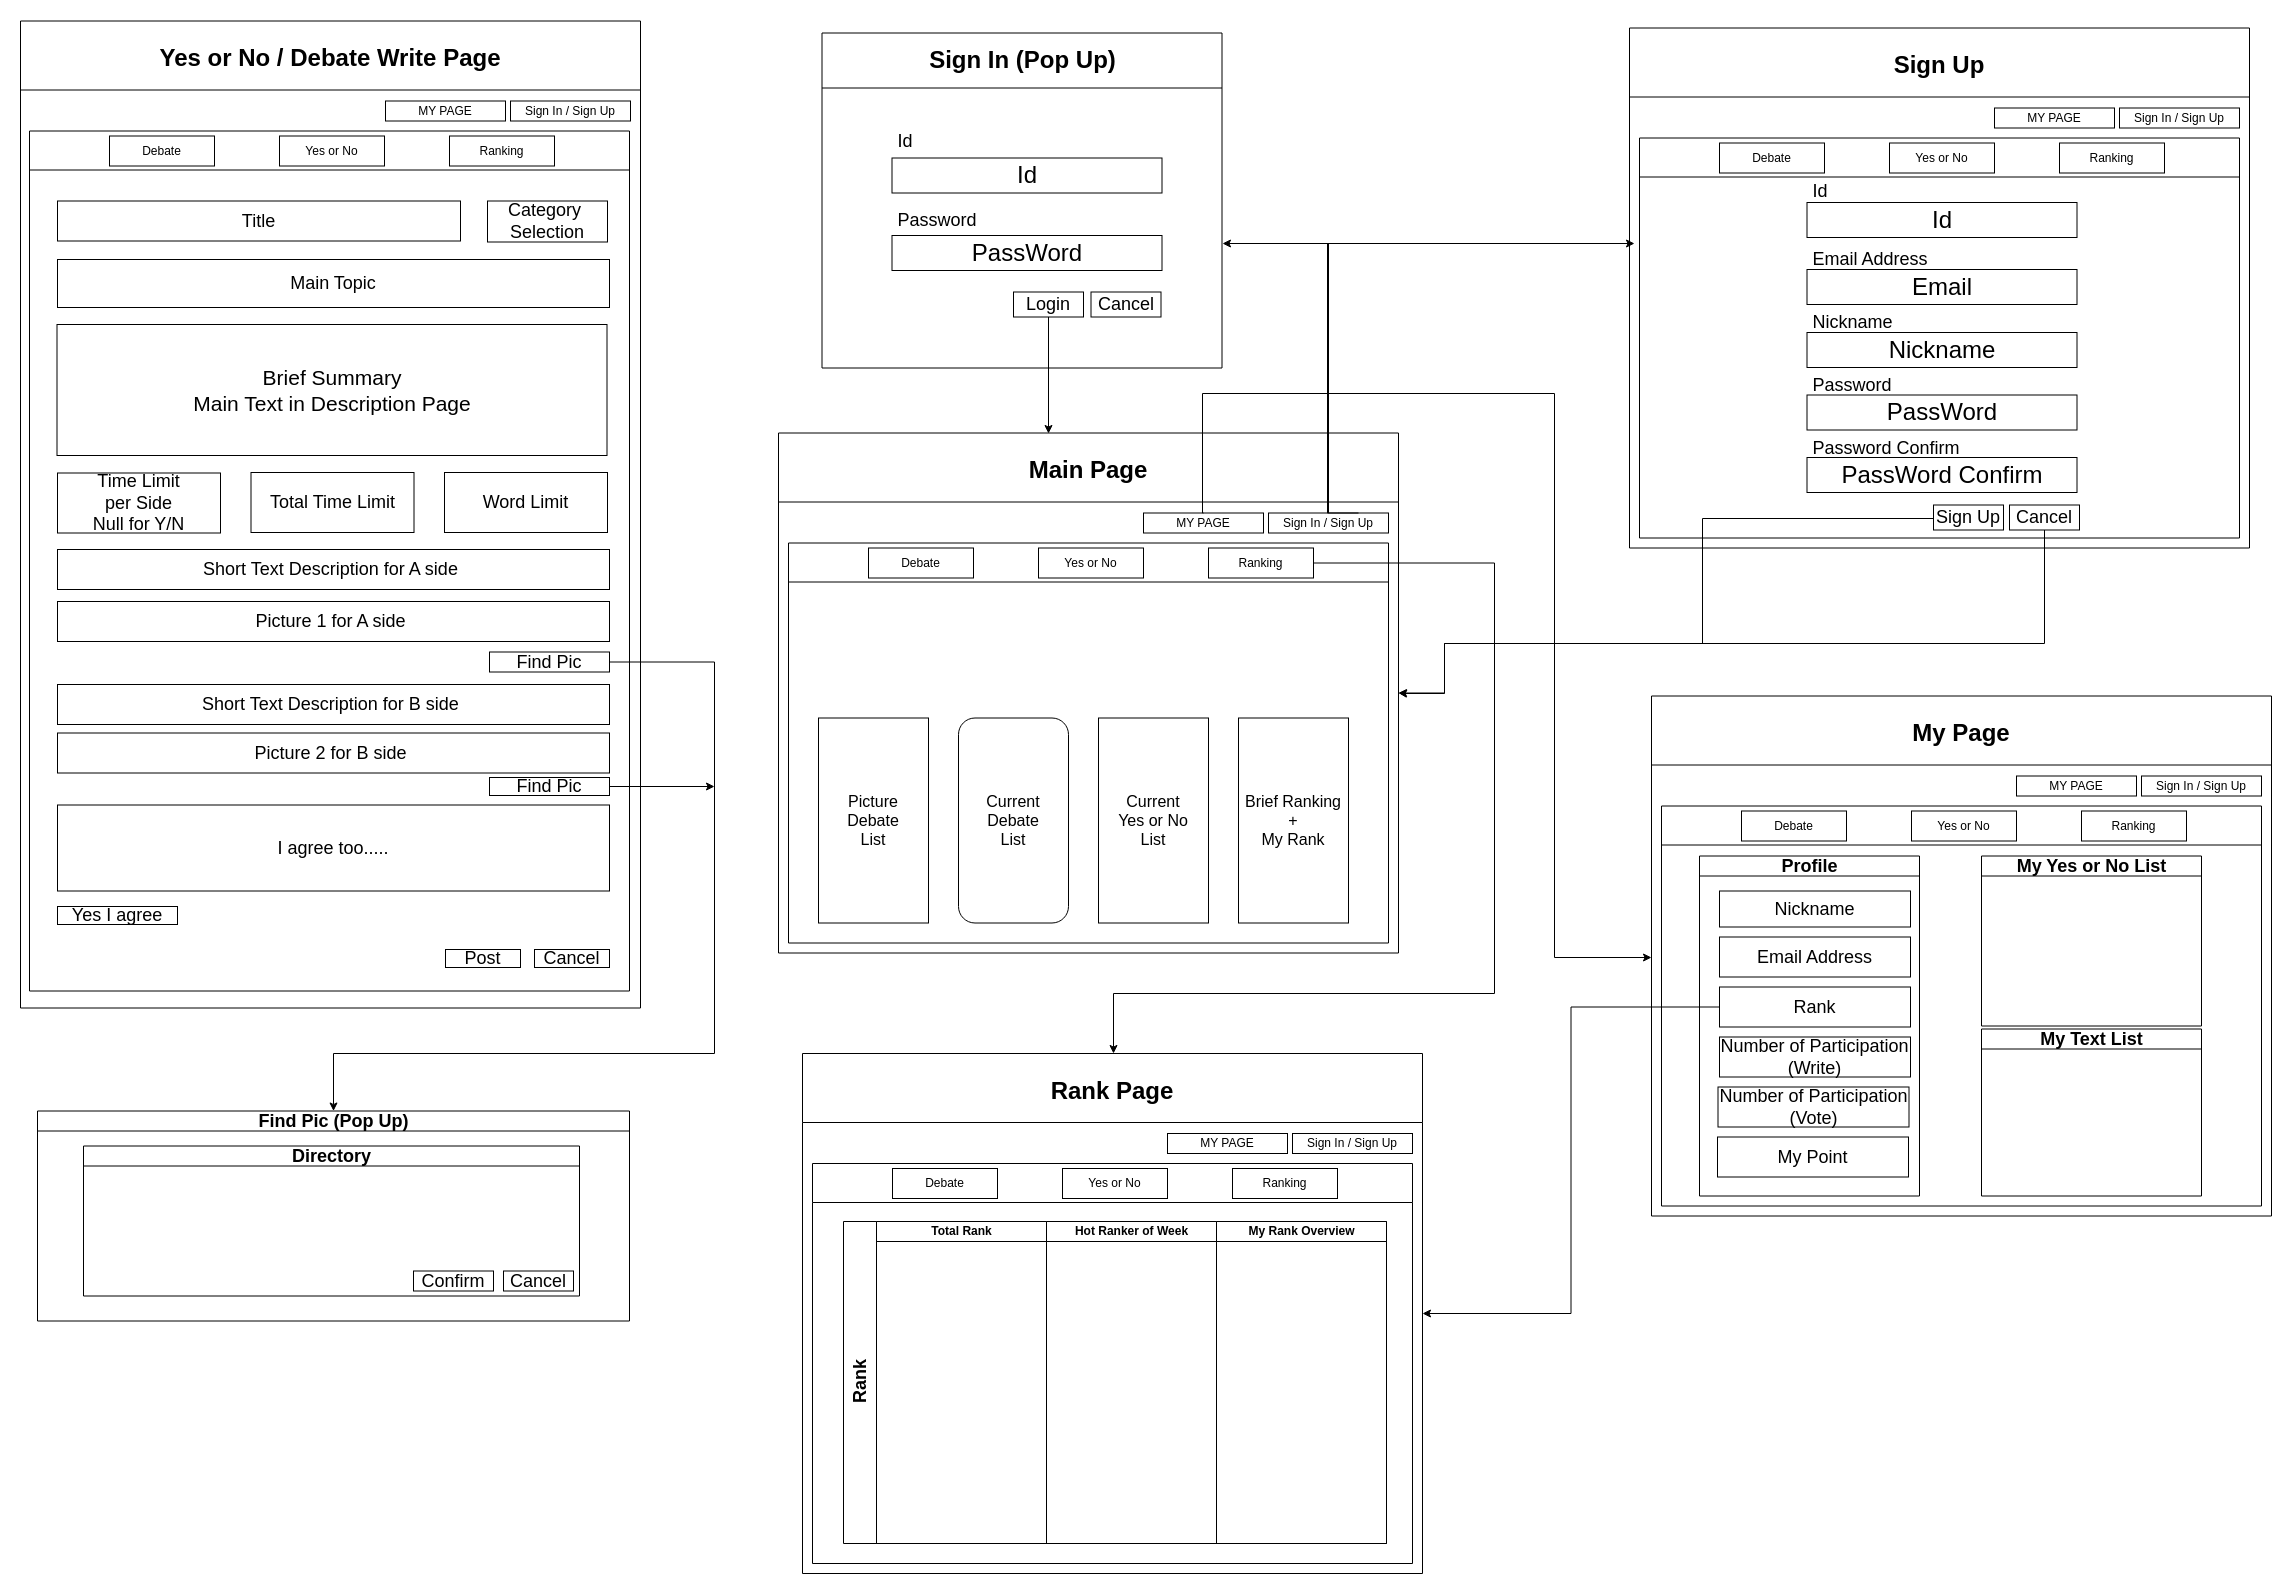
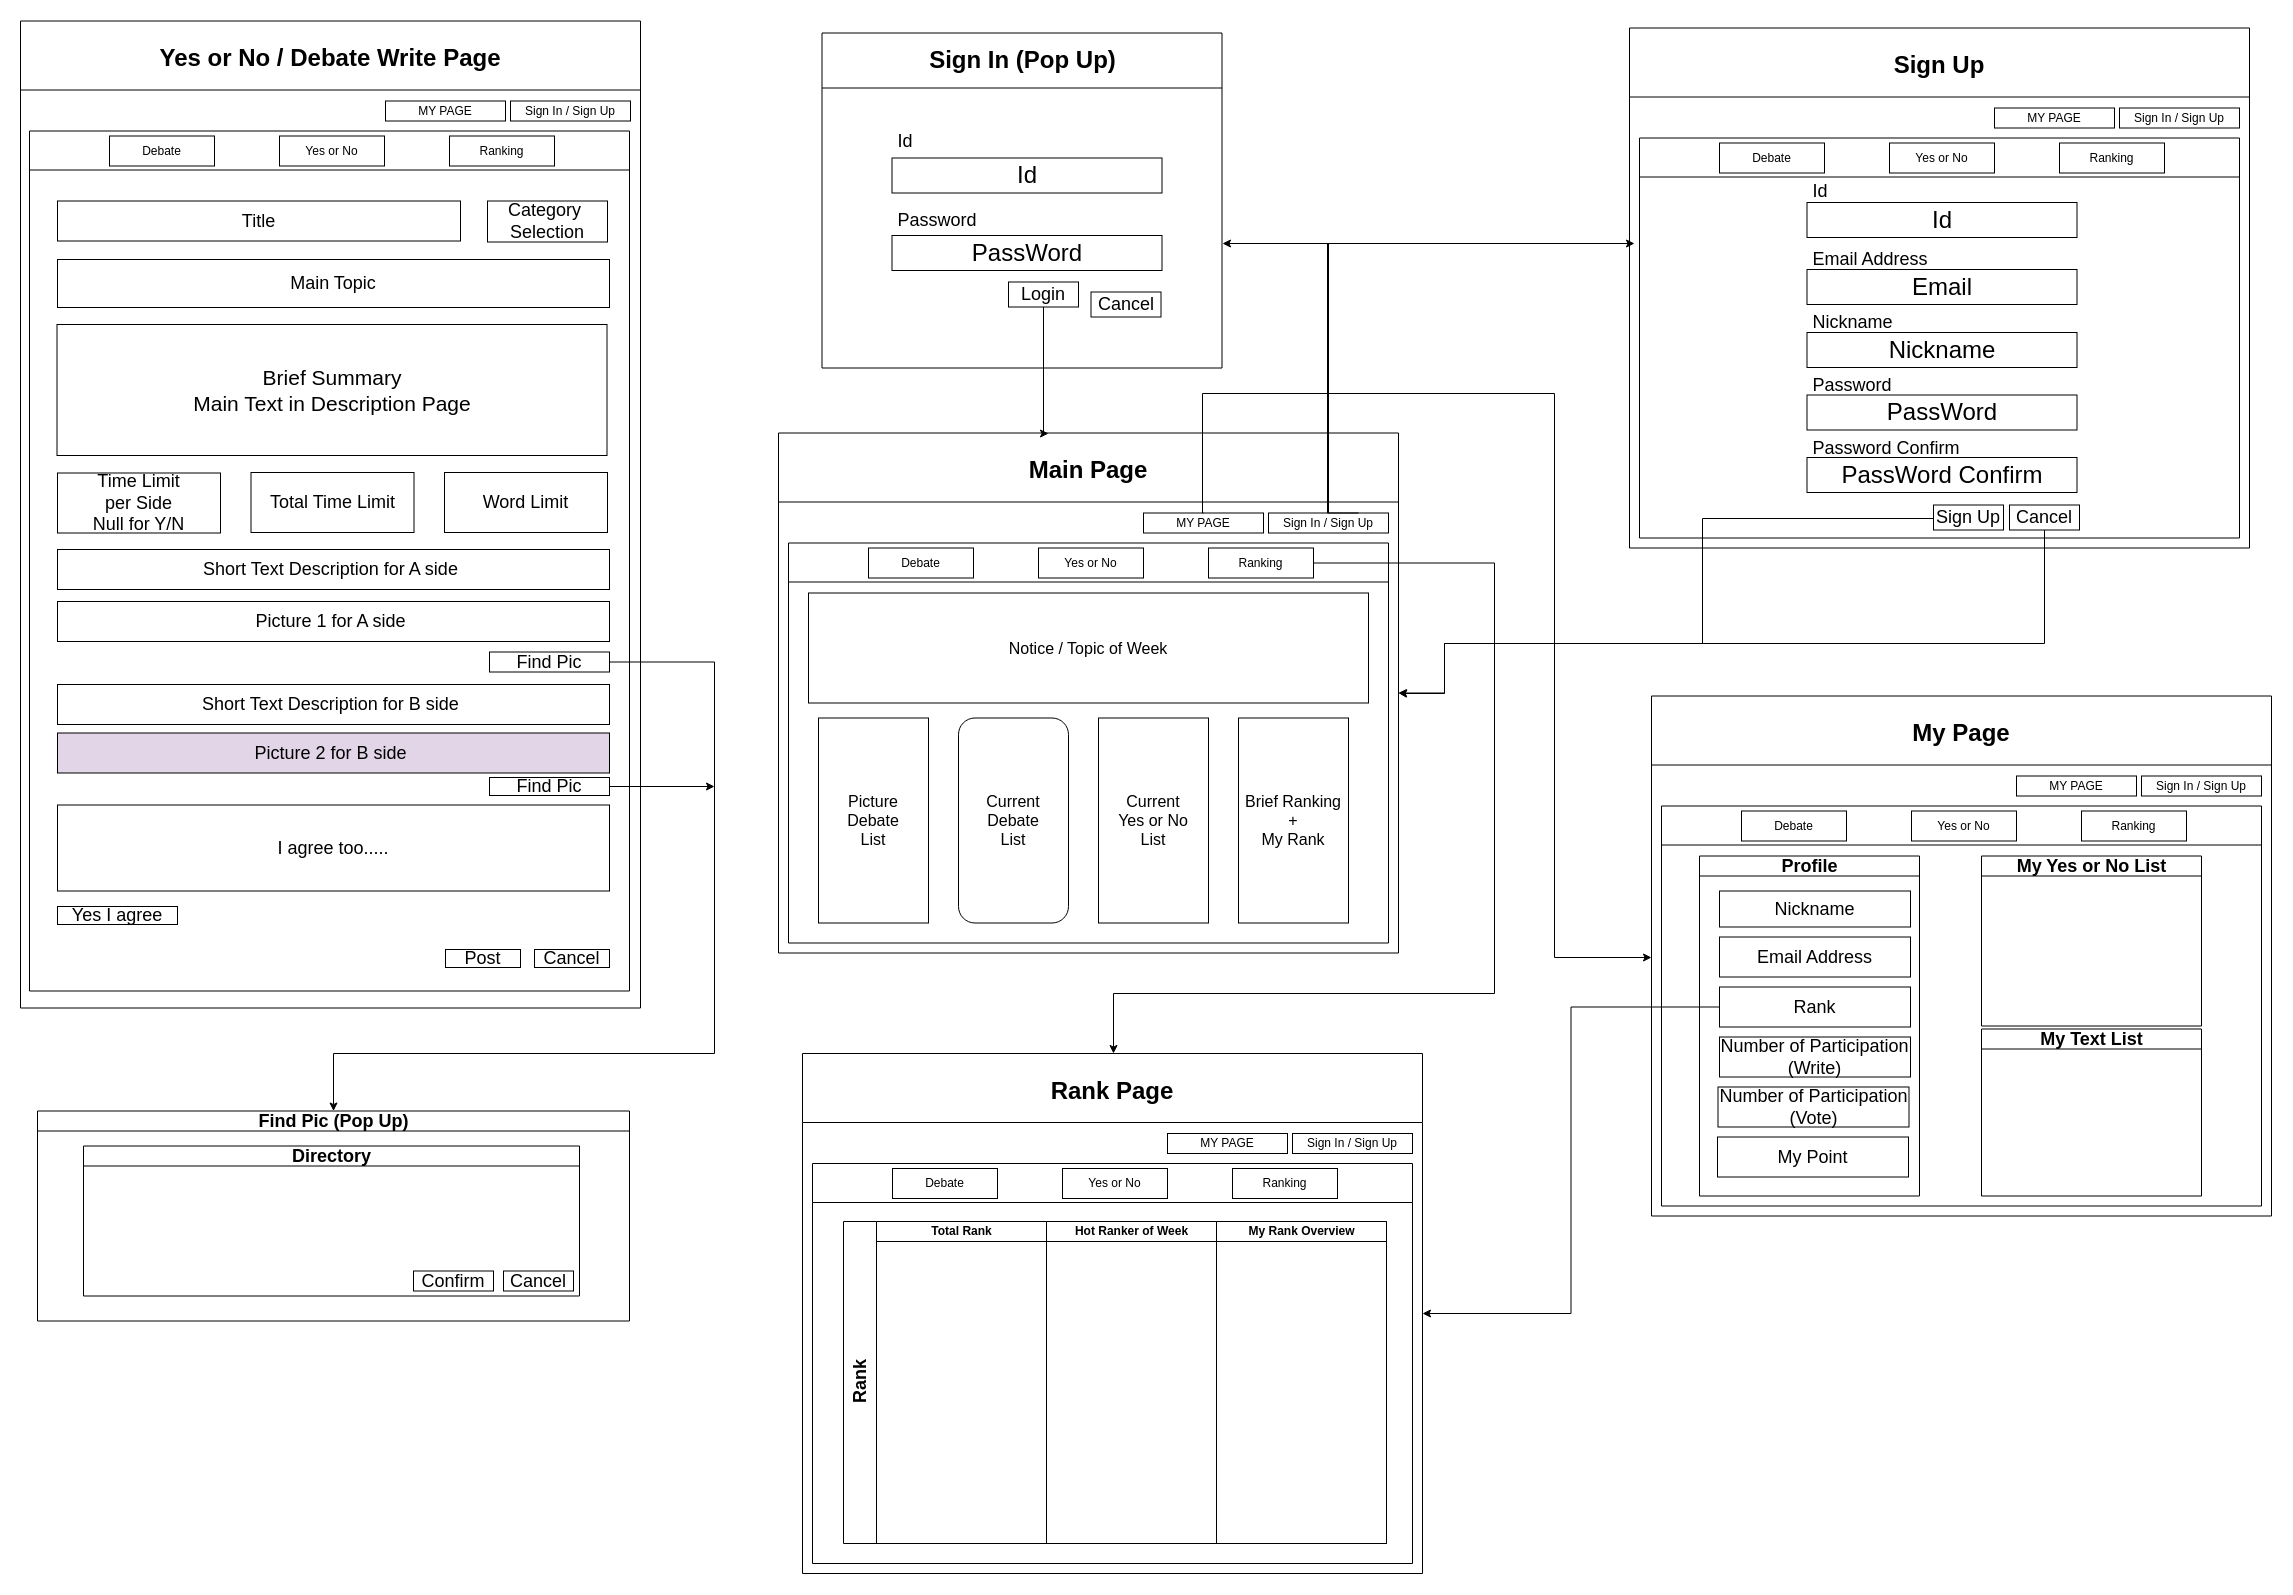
- <mxCell id="19" value="Login" style="whiteSpace=wrap;html=1;align=center;treeFolding=1;container=1;recursiveResize=0;fontSize=18;" parent="14" vertex="1"><mxGeometry x="191.5" y="259" width="70" height="25" as="geometry" /></mxCell>
+ <mxCell id="19" value="Login" style="whiteSpace=wrap;html=1;align=center;treeFolding=1;container=1;recursiveResize=0;fontSize=18;" parent="14" vertex="1"><mxGeometry x="186.5" y="249" width="70" height="25" as="geometry" /></mxCell>
+ <mxCell id="5" value="Notice / Topic of Week" style="whiteSpace=wrap;html=1;align=center;treeFolding=1;container=1;recursiveResize=0;fontSize=16;" parent="3" vertex="1"><mxGeometry x="20" y="50" width="560" height="110" as="geometry" /></mxCell>
- <mxCell id="81" value="Picture 2 for B side&amp;nbsp;" style="whiteSpace=wrap;html=1;align=center;treeFolding=1;container=1;recursiveResize=0;fontSize=18;" parent="69" vertex="1"><mxGeometry x="28" y="602" width="552" height="40" as="geometry" /></mxCell>
+ <mxCell id="81" value="Picture 2 for B side&amp;nbsp;" style="whiteSpace=wrap;html=1;align=center;treeFolding=1;container=1;recursiveResize=0;fontSize=18;fillColor=#e1d5e7;" parent="69" vertex="1"><mxGeometry x="28" y="602" width="552" height="40" as="geometry" /></mxCell>
